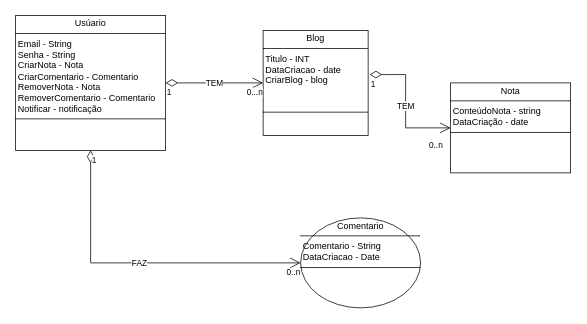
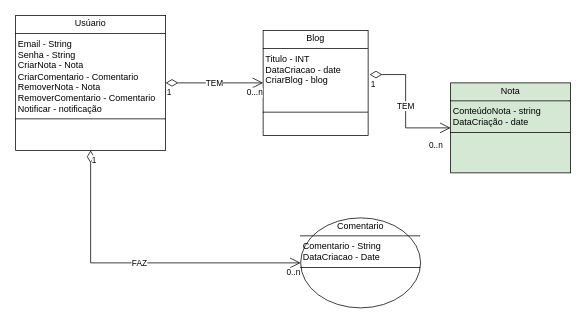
- <mxCell id="3" value="&lt;p style=&quot;margin:0px;margin-top:4px;text-align:center;&quot;&gt;Nota&lt;/p&gt;&lt;hr size=&quot;1&quot; style=&quot;border-style:solid;&quot;&gt;&lt;div&gt;&amp;nbsp;ConteúdoNota - string&lt;/div&gt;&lt;div&gt;&amp;nbsp;DataCriação - date&lt;br&gt;&lt;/div&gt;&lt;p style=&quot;margin:0px;margin-left:4px;&quot;&gt;&lt;/p&gt;&lt;hr size=&quot;1&quot; style=&quot;border-style:solid;&quot;&gt;&lt;p style=&quot;margin:0px;margin-left:4px;&quot;&gt;&lt;br&gt;&lt;/p&gt;" style="verticalAlign=top;align=left;overflow=fill;html=1;whiteSpace=wrap;" vertex="1" parent="1"><mxGeometry x="600" y="110" width="160" height="120" as="geometry" /></mxCell>
+ <mxCell id="3" value="&lt;p style=&quot;margin:0px;margin-top:4px;text-align:center;&quot;&gt;Nota&lt;/p&gt;&lt;hr size=&quot;1&quot; style=&quot;border-style:solid;&quot;&gt;&lt;div&gt;&amp;nbsp;ConteúdoNota - string&lt;/div&gt;&lt;div&gt;&amp;nbsp;DataCriação - date&lt;br&gt;&lt;/div&gt;&lt;p style=&quot;margin:0px;margin-left:4px;&quot;&gt;&lt;/p&gt;&lt;hr size=&quot;1&quot; style=&quot;border-style:solid;&quot;&gt;&lt;p style=&quot;margin:0px;margin-left:4px;&quot;&gt;&lt;br&gt;&lt;/p&gt;" style="verticalAlign=top;align=left;overflow=fill;html=1;whiteSpace=wrap;fillColor=#d5e8d4;" vertex="1" parent="1"><mxGeometry x="600" y="110" width="160" height="120" as="geometry" /></mxCell>
